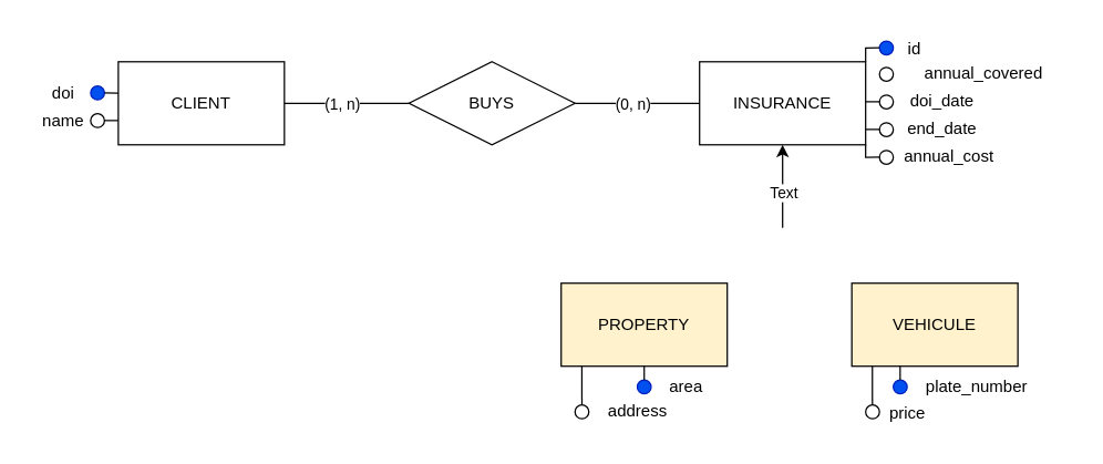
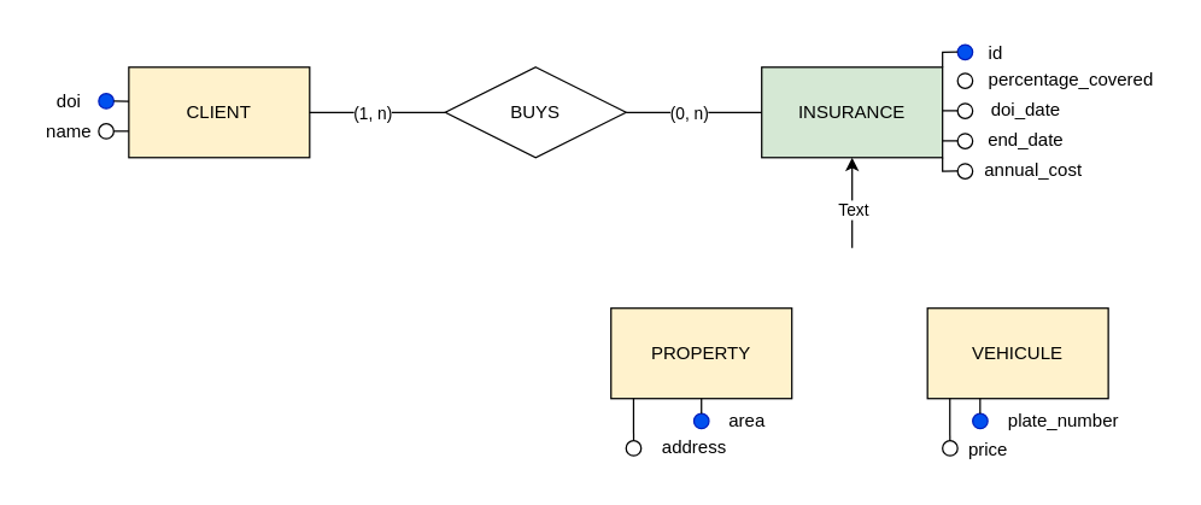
- <mxCell id="16" value="annual_covered" style="text;html=1;align=center;verticalAlign=middle;resizable=0;points=[];autosize=1;strokeColor=none;fillColor=none;" parent="1" vertex="1"><mxGeometry x="645" y="38" width="130" height="30" as="geometry" /></mxCell>
+ <mxCell id="16" value="percentage_covered" style="text;html=1;align=center;verticalAlign=middle;resizable=0;points=[];autosize=1;strokeColor=none;fillColor=none;" parent="1" vertex="1"><mxGeometry x="645" y="38" width="130" height="30" as="geometry" /></mxCell>
- <mxCell id="2" value="CLIENT" style="rounded=0;whiteSpace=wrap;html=1;" parent="1" vertex="1"><mxGeometry x="85" y="44" width="120" height="60" as="geometry" /></mxCell>
+ <mxCell id="2" value="CLIENT" style="rounded=0;whiteSpace=wrap;html=1;fillColor=#fff2cc;" parent="1" vertex="1"><mxGeometry x="85" y="44" width="120" height="60" as="geometry" /></mxCell>
- <mxCell id="3" value="INSURANCE" style="rounded=0;whiteSpace=wrap;html=1;" parent="1" vertex="1"><mxGeometry x="505" y="44" width="120" height="60" as="geometry" /></mxCell>
+ <mxCell id="3" value="INSURANCE" style="rounded=0;whiteSpace=wrap;html=1;fillColor=#d5e8d4;" parent="1" vertex="1"><mxGeometry x="505" y="44" width="120" height="60" as="geometry" /></mxCell>
